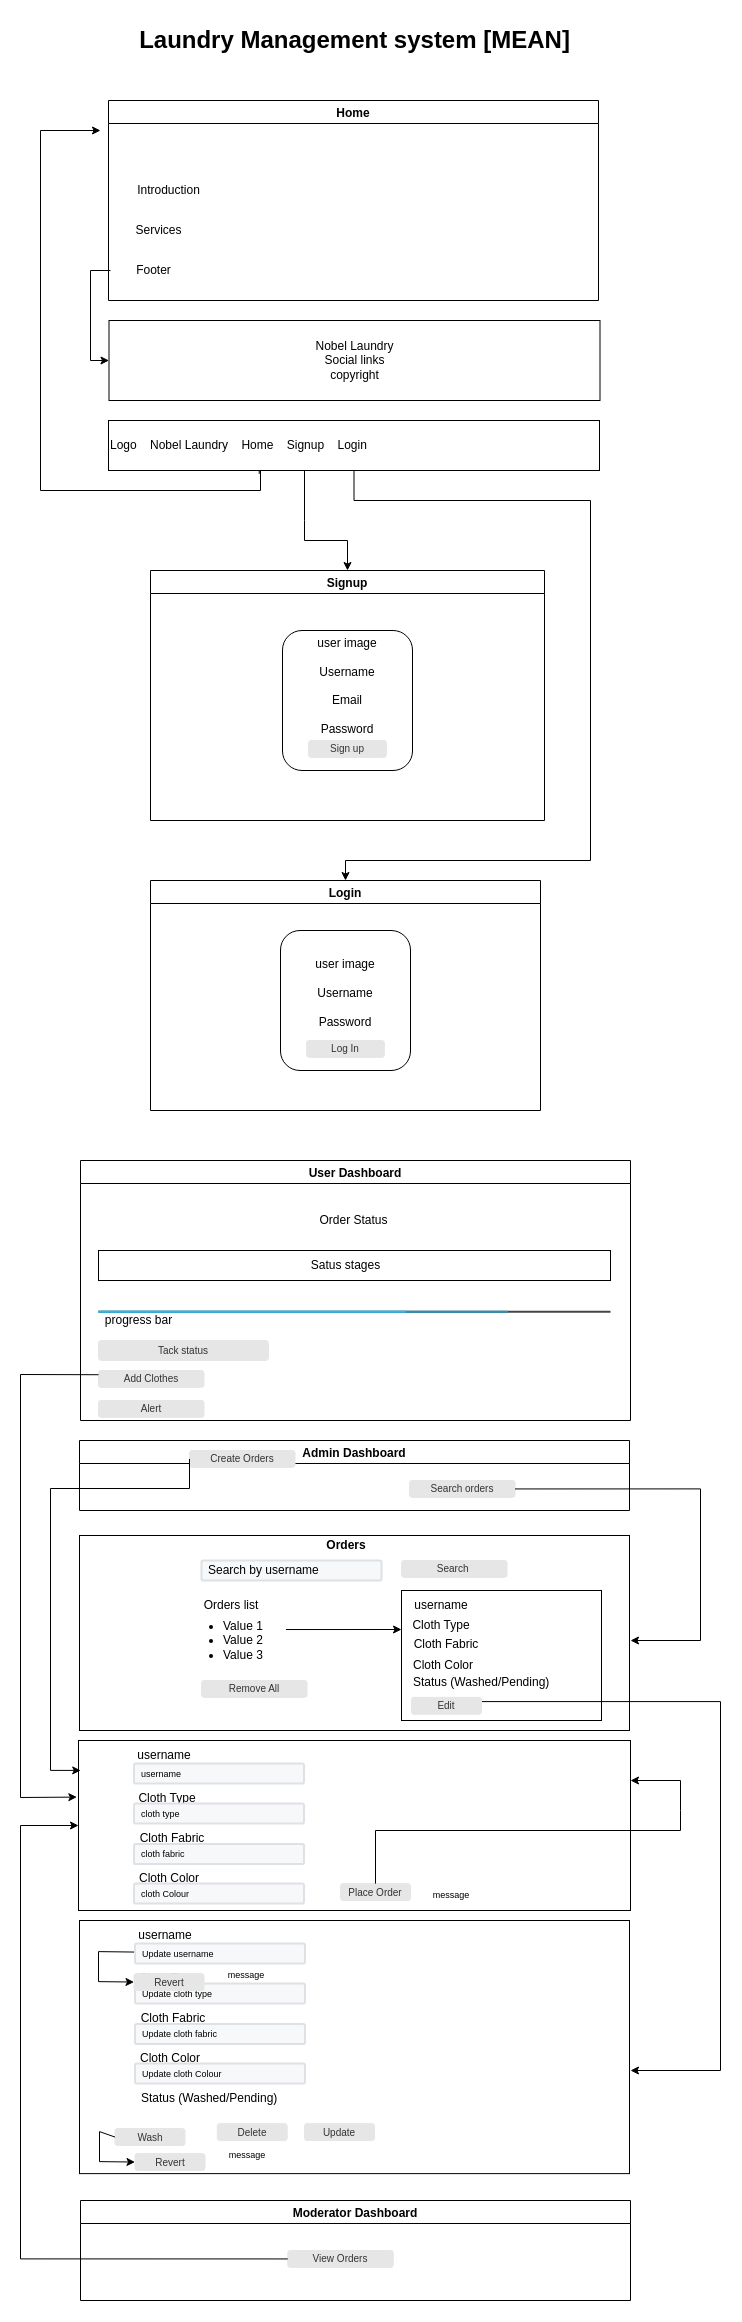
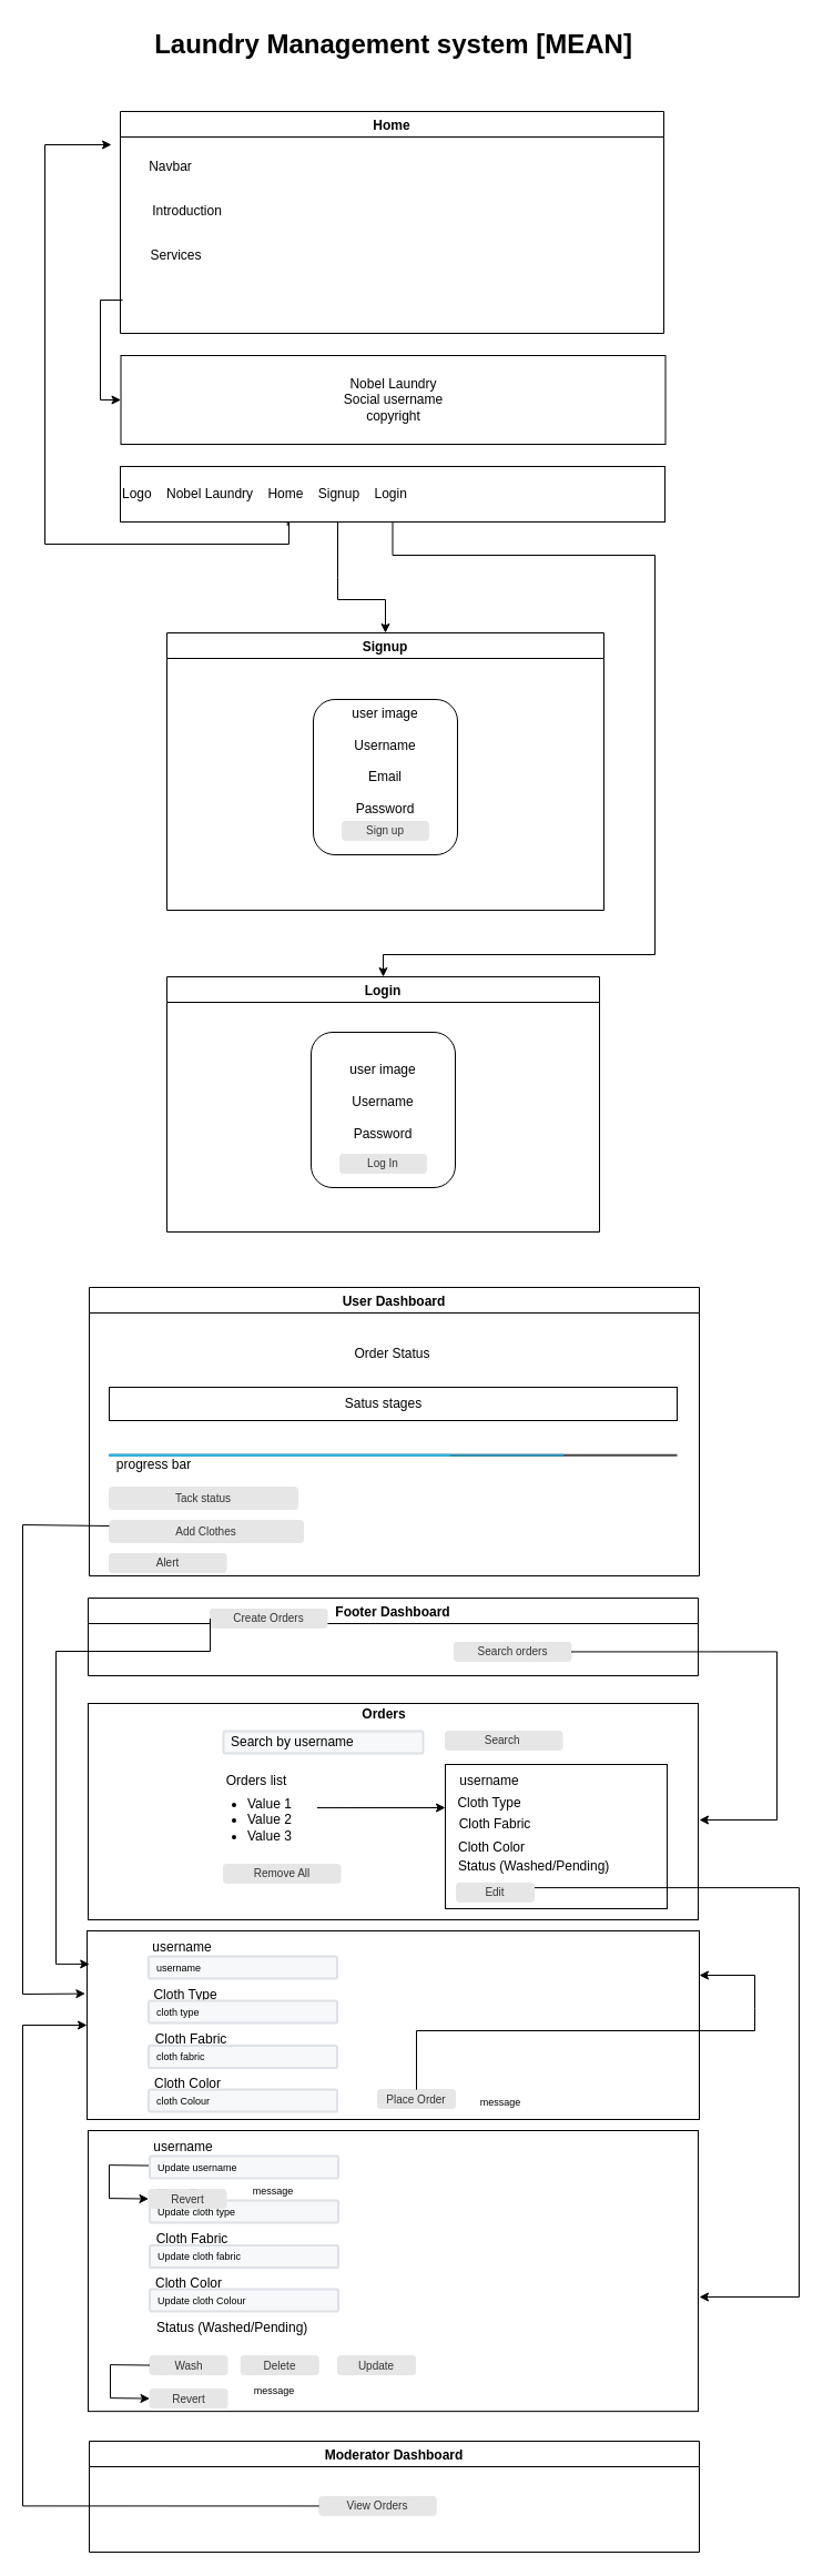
+ <mxCell id="7" value="Navbar" style="text;html=1;align=center;verticalAlign=middle;resizable=0;points=[];autosize=1;strokeColor=none;fillColor=none;" vertex="1" parent="3"><mxGeometry x="20" y="40" width="50" height="20" as="geometry" /></mxCell>
- <mxCell id="6" value="Footer" style="text;html=1;align=center;verticalAlign=middle;resizable=0;points=[];autosize=1;strokeColor=none;fillColor=none;" vertex="1" parent="3"><mxGeometry x="20" y="160" width="50" height="20" as="geometry" /></mxCell>
- <mxCell id="11" value="Nobel Laundry&lt;br&gt;Social links&lt;br&gt;copyright" style="rounded=0;whiteSpace=wrap;html=1;align=center;" vertex="1" parent="1"><mxGeometry x="108.5" y="320" width="491" height="80" as="geometry" /></mxCell>
+ <mxCell id="11" value="Nobel Laundry&lt;br&gt;Social username&lt;br&gt;copyright" style="rounded=0;whiteSpace=wrap;html=1;align=center;" vertex="1" parent="1"><mxGeometry x="108.5" y="320" width="491" height="80" as="geometry" /></mxCell>
- <mxCell id="27" value="Add Clothes" style="rounded=1;html=1;shadow=0;dashed=0;whiteSpace=wrap;fontSize=10;fillColor=#E6E6E6;align=center;strokeColor=#E6E6E6;fontColor=#333333;" vertex="1" parent="20"><mxGeometry x="18" y="210" width="105.5" height="16.88" as="geometry" /></mxCell>
+ <mxCell id="27" value="Add Clothes" style="rounded=1;html=1;shadow=0;dashed=0;whiteSpace=wrap;fontSize=10;fillColor=#E6E6E6;align=center;strokeColor=#E6E6E6;fontColor=#333333;" vertex="1" parent="20"><mxGeometry x="18" y="210" width="175" height="20" as="geometry" /></mxCell>
- <mxCell id="29" value="Admin Dashboard" style="swimlane;" vertex="1" parent="1"><mxGeometry x="79" y="1440" width="550" height="70" as="geometry" /></mxCell>
+ <mxCell id="29" value="Footer Dashboard" style="swimlane;" vertex="1" parent="1"><mxGeometry x="79" y="1440" width="550" height="70" as="geometry" /></mxCell>
- <mxCell id="64" value="Wash" style="rounded=1;html=1;shadow=0;dashed=0;whiteSpace=wrap;fontSize=10;fillColor=#E6E6E6;align=center;strokeColor=#E6E6E6;fontColor=#333333;" vertex="1" parent="1"><mxGeometry x="114.5" y="2128.12" width="70" height="16.88" as="geometry" /></mxCell>
+ <mxCell id="64" value="Wash" style="rounded=1;html=1;shadow=0;dashed=0;whiteSpace=wrap;fontSize=10;fillColor=#E6E6E6;align=center;strokeColor=#E6E6E6;fontColor=#333333;" vertex="1" parent="1"><mxGeometry x="134.5" y="2123.12" width="70" height="16.88" as="geometry" /></mxCell>
